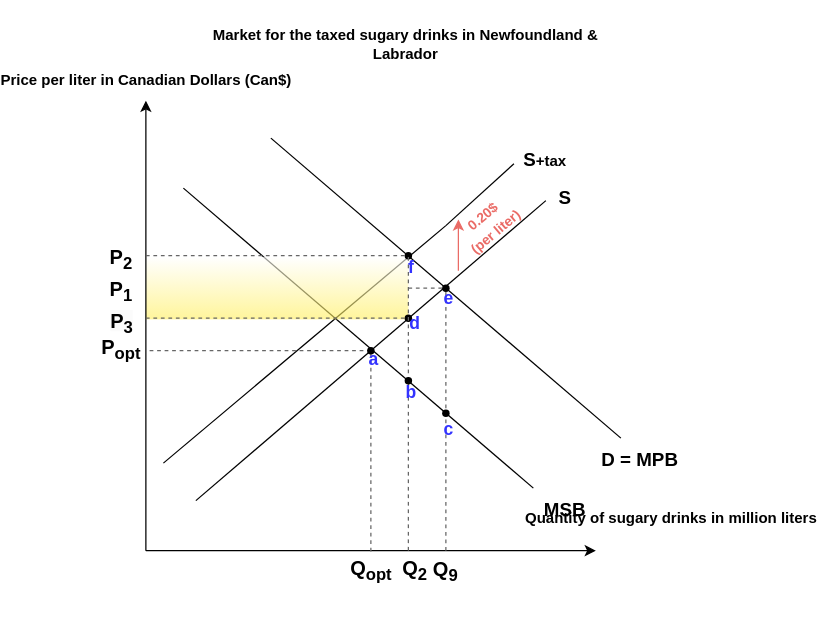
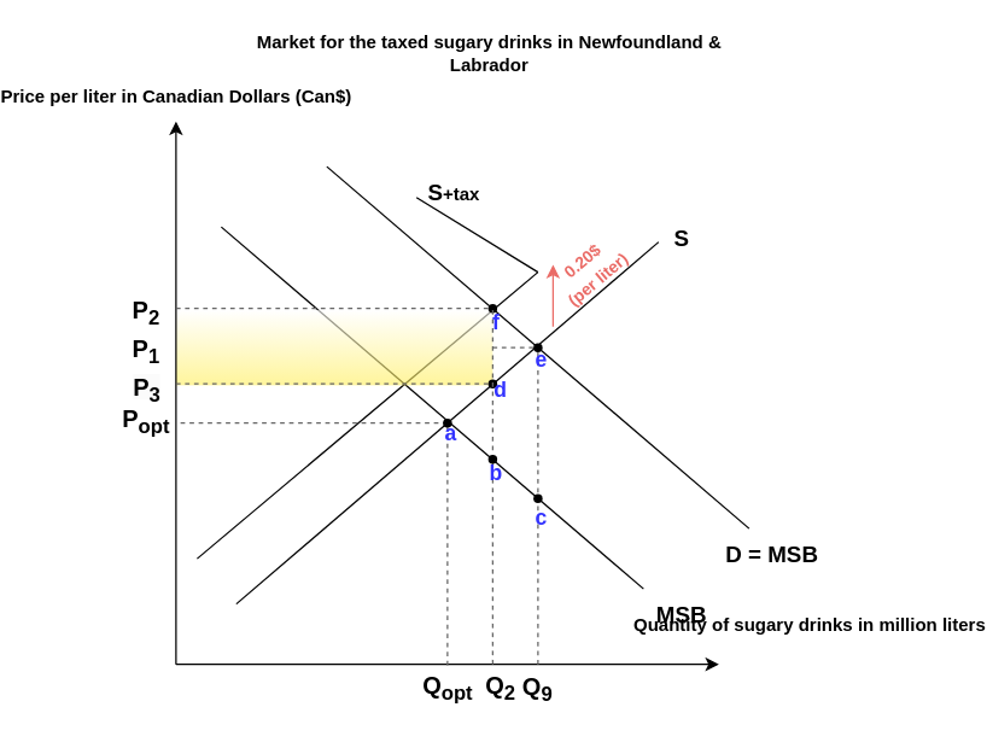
- <mxCell id="27" value="&lt;font style=&quot;font-size: 15px;&quot;&gt;S&lt;/font&gt;&lt;font style=&quot;font-size: 12px;&quot;&gt;+tax&lt;/font&gt;" style="text;strokeColor=none;fillColor=none;html=1;fontSize=24;fontStyle=1;verticalAlign=middle;align=center;" parent="1" vertex="1"><mxGeometry x="384" y="110" width="50" height="30" as="geometry" /></mxCell>
+ <mxCell id="27" value="&lt;font style=&quot;font-size: 15px;&quot;&gt;S&lt;/font&gt;&lt;font style=&quot;font-size: 12px;&quot;&gt;+tax&lt;/font&gt;" style="text;strokeColor=none;fillColor=none;html=1;fontSize=24;fontStyle=1;verticalAlign=middle;align=center;" parent="1" vertex="1"><mxGeometry x="249" y="110" width="50" height="30" as="geometry" /></mxCell>
- <mxCell id="11" value="&lt;font style=&quot;font-size: 15px;&quot;&gt;D = MPB&lt;/font&gt;" style="text;strokeColor=none;fillColor=none;html=1;fontSize=24;fontStyle=1;verticalAlign=middle;align=center;" parent="1" vertex="1"><mxGeometry x="460" y="350" width="50" height="30" as="geometry" /></mxCell>
+ <mxCell id="11" value="&lt;font style=&quot;font-size: 15px;&quot;&gt;D = MSB&lt;/font&gt;" style="text;strokeColor=none;fillColor=none;html=1;fontSize=24;fontStyle=1;verticalAlign=middle;align=center;" parent="1" vertex="1"><mxGeometry x="460" y="350" width="50" height="30" as="geometry" /></mxCell>
